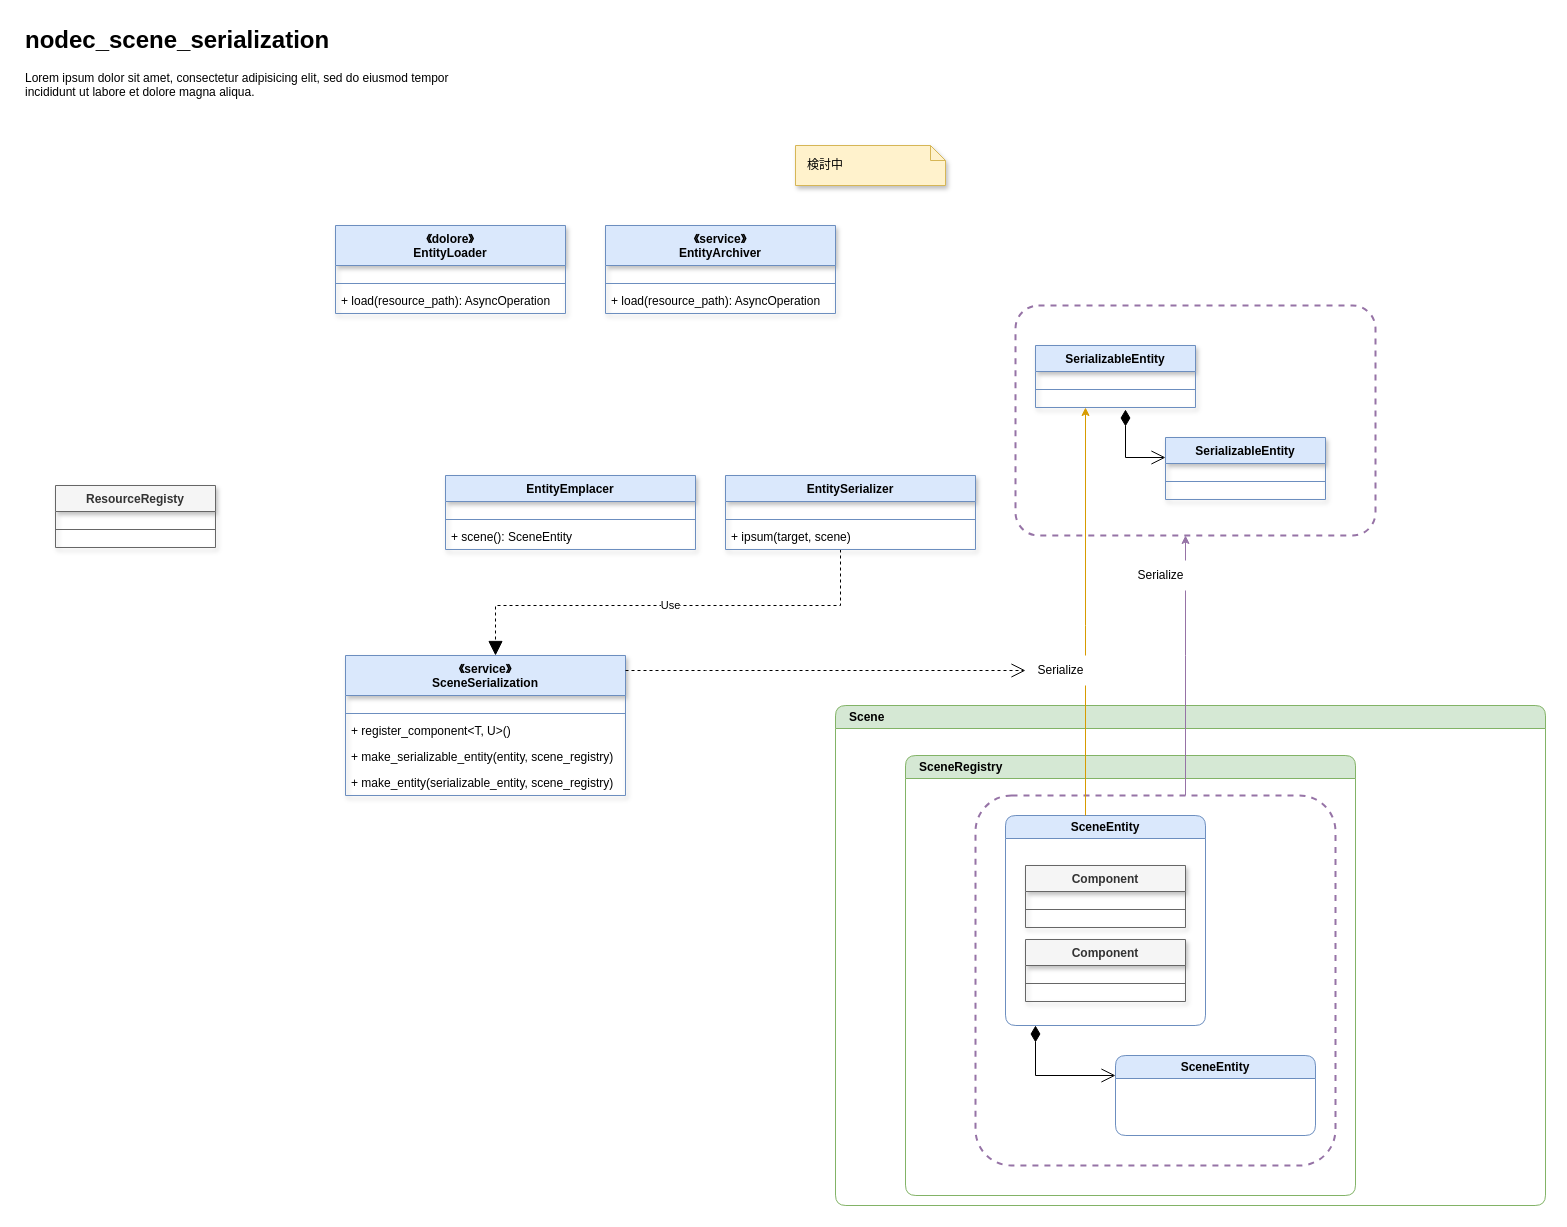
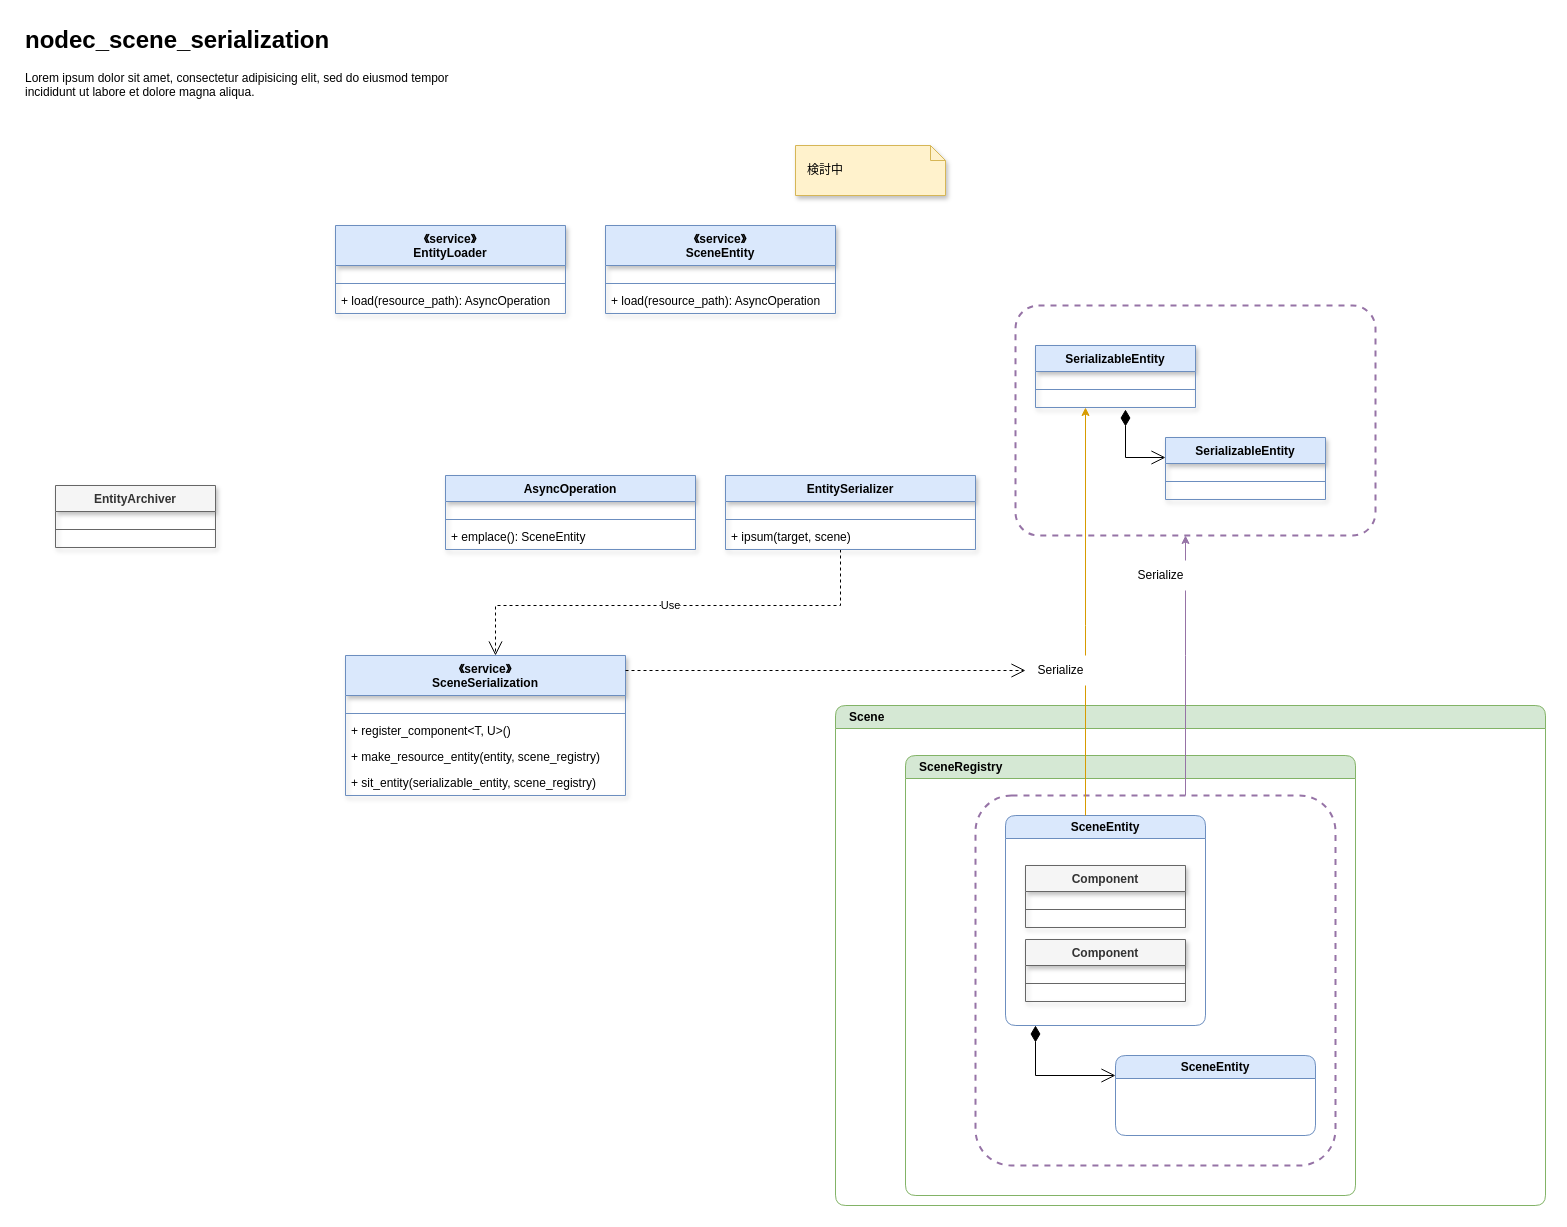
- <mxCell id="59" value="検討中" style="shape=note;size=15;align=left;spacingLeft=10;html=1;whiteSpace=wrap;shadow=1;fillColor=#fff2cc;strokeColor=#d6b656;rounded=1;strokeWidth=1;" vertex="1" parent="1"><mxGeometry x="795" y="145" width="150" height="40" as="geometry" /></mxCell>
+ <mxCell id="59" value="検討中" style="shape=note;size=15;align=left;spacingLeft=10;html=1;whiteSpace=wrap;shadow=1;fillColor=#fff2cc;strokeColor=#d6b656;rounded=1;strokeWidth=1;" vertex="1" parent="1"><mxGeometry x="795" y="145" width="150" height="50" as="geometry" /></mxCell>
- <mxCell id="8" value="《dolore》&#10;EntityLoader" style="swimlane;fontStyle=1;align=center;verticalAlign=top;childLayout=stackLayout;horizontal=1;startSize=40;horizontalStack=0;resizeParent=1;resizeParentMax=0;resizeLast=0;collapsible=1;marginBottom=0;fillColor=#dae8fc;strokeColor=#6c8ebf;shadow=1;" vertex="1" parent="1"><mxGeometry x="335" y="225" width="230" height="88" as="geometry" /></mxCell>
+ <mxCell id="8" value="《service》&#10;EntityLoader" style="swimlane;fontStyle=1;align=center;verticalAlign=top;childLayout=stackLayout;horizontal=1;startSize=40;horizontalStack=0;resizeParent=1;resizeParentMax=0;resizeLast=0;collapsible=1;marginBottom=0;fillColor=#dae8fc;strokeColor=#6c8ebf;shadow=1;" vertex="1" parent="1"><mxGeometry x="335" y="225" width="230" height="88" as="geometry" /></mxCell>
- <mxCell id="55" value="《service》&#10;EntityArchiver" style="swimlane;fontStyle=1;align=center;verticalAlign=top;childLayout=stackLayout;horizontal=1;startSize=40;horizontalStack=0;resizeParent=1;resizeParentMax=0;resizeLast=0;collapsible=1;marginBottom=0;fillColor=#dae8fc;strokeColor=#6c8ebf;shadow=1;" vertex="1" parent="1"><mxGeometry x="605" y="225" width="230" height="88" as="geometry" /></mxCell>
+ <mxCell id="55" value="《service》&#10;SceneEntity" style="swimlane;fontStyle=1;align=center;verticalAlign=top;childLayout=stackLayout;horizontal=1;startSize=40;horizontalStack=0;resizeParent=1;resizeParentMax=0;resizeLast=0;collapsible=1;marginBottom=0;fillColor=#dae8fc;strokeColor=#6c8ebf;shadow=1;" vertex="1" parent="1"><mxGeometry x="605" y="225" width="230" height="88" as="geometry" /></mxCell>
- <mxCell id="16" value="EntityEmplacer" style="swimlane;fontStyle=1;align=center;verticalAlign=top;childLayout=stackLayout;horizontal=1;startSize=26;horizontalStack=0;resizeParent=1;resizeParentMax=0;resizeLast=0;collapsible=1;marginBottom=0;fillColor=#dae8fc;strokeColor=#6c8ebf;shadow=1;" vertex="1" parent="1"><mxGeometry x="445" y="475" width="250" height="74" as="geometry" /></mxCell>
+ <mxCell id="16" value="AsyncOperation" style="swimlane;fontStyle=1;align=center;verticalAlign=top;childLayout=stackLayout;horizontal=1;startSize=26;horizontalStack=0;resizeParent=1;resizeParentMax=0;resizeLast=0;collapsible=1;marginBottom=0;fillColor=#dae8fc;strokeColor=#6c8ebf;shadow=1;" vertex="1" parent="1"><mxGeometry x="445" y="475" width="250" height="74" as="geometry" /></mxCell>
- <mxCell id="12" value="ResourceRegisty" style="swimlane;fontStyle=1;align=center;verticalAlign=top;childLayout=stackLayout;horizontal=1;startSize=26;horizontalStack=0;resizeParent=1;resizeParentMax=0;resizeLast=0;collapsible=1;marginBottom=0;fillColor=#f5f5f5;fontColor=#333333;strokeColor=#666666;shadow=1;" vertex="1" parent="1"><mxGeometry x="55" y="485" width="160" height="62" as="geometry" /></mxCell>
+ <mxCell id="12" value="EntityArchiver" style="swimlane;fontStyle=1;align=center;verticalAlign=top;childLayout=stackLayout;horizontal=1;startSize=26;horizontalStack=0;resizeParent=1;resizeParentMax=0;resizeLast=0;collapsible=1;marginBottom=0;fillColor=#f5f5f5;fontColor=#333333;strokeColor=#666666;shadow=1;" vertex="1" parent="1"><mxGeometry x="55" y="485" width="160" height="62" as="geometry" /></mxCell>
- <mxCell id="19" value="+ scene(): SceneEntity" style="text;strokeColor=none;fillColor=none;align=left;verticalAlign=top;rounded=0;shadow=1;spacingLeft=4;spacingRight=4;" vertex="1" parent="16"><mxGeometry y="48" width="250" height="26" as="geometry" /></mxCell>
+ <mxCell id="19" value="+ emplace(): SceneEntity" style="text;strokeColor=none;fillColor=none;align=left;verticalAlign=top;rounded=0;shadow=1;spacingLeft=4;spacingRight=4;" vertex="1" parent="16"><mxGeometry y="48" width="250" height="26" as="geometry" /></mxCell>
- <mxCell id="49" value="Use" style="endArrow=block;endSize=12;dashed=1;html=1;rounded=0;edgeStyle=orthogonalEdgeStyle;" edge="1" parent="1" source="51" target="2"><mxGeometry width="160" relative="1" as="geometry"><mxPoint x="455" y="595" as="sourcePoint" /><mxPoint x="935" y="435" as="targetPoint" /><Array as="points"><mxPoint x="840" y="605" /><mxPoint x="495" y="605" /></Array></mxGeometry></mxCell>
+ <mxCell id="49" value="Use" style="endArrow=open;endSize=12;dashed=1;html=1;rounded=0;edgeStyle=orthogonalEdgeStyle;" edge="1" parent="1" source="51" target="2"><mxGeometry width="160" relative="1" as="geometry"><mxPoint x="455" y="595" as="sourcePoint" /><mxPoint x="935" y="435" as="targetPoint" /><Array as="points"><mxPoint x="840" y="605" /><mxPoint x="495" y="605" /></Array></mxGeometry></mxCell>
- <mxCell id="6" value="+ make_serializable_entity(entity, scene_registry)" style="text;strokeColor=none;fillColor=none;align=left;verticalAlign=top;rounded=0;shadow=1;spacingLeft=4;spacingRight=4;" vertex="1" parent="2"><mxGeometry y="88" width="280" height="26" as="geometry" /></mxCell>
+ <mxCell id="6" value="+ make_resource_entity(entity, scene_registry)" style="text;strokeColor=none;fillColor=none;align=left;verticalAlign=top;rounded=0;shadow=1;spacingLeft=4;spacingRight=4;" vertex="1" parent="2"><mxGeometry y="88" width="280" height="26" as="geometry" /></mxCell>
- <mxCell id="7" value="+ make_entity(serializable_entity, scene_registry)" style="text;strokeColor=none;fillColor=none;align=left;verticalAlign=top;rounded=0;shadow=1;spacingLeft=4;spacingRight=4;" vertex="1" parent="2"><mxGeometry y="114" width="280" height="26" as="geometry" /></mxCell>
+ <mxCell id="7" value="+ sit_entity(serializable_entity, scene_registry)" style="text;strokeColor=none;fillColor=none;align=left;verticalAlign=top;rounded=0;shadow=1;spacingLeft=4;spacingRight=4;" vertex="1" parent="2"><mxGeometry y="114" width="280" height="26" as="geometry" /></mxCell>
